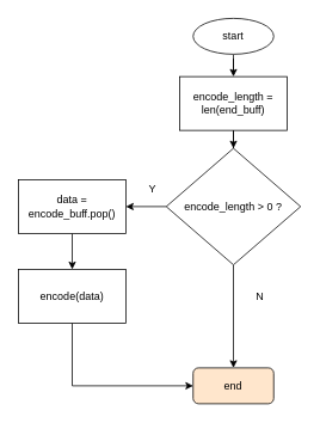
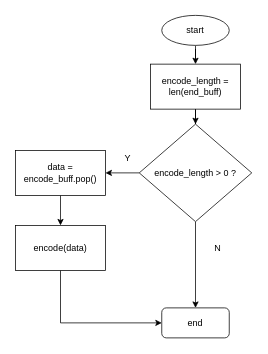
- <mxCell id="9" value="end" style="rounded=1;whiteSpace=wrap;html=1;fillColor=#ffe6cc;" vertex="1" parent="1"><mxGeometry x="215" y="410" width="90" height="40" as="geometry" /></mxCell>
+ <mxCell id="9" value="end" style="rounded=1;whiteSpace=wrap;html=1;" vertex="1" parent="1"><mxGeometry x="215" y="410" width="90" height="40" as="geometry" /></mxCell>
